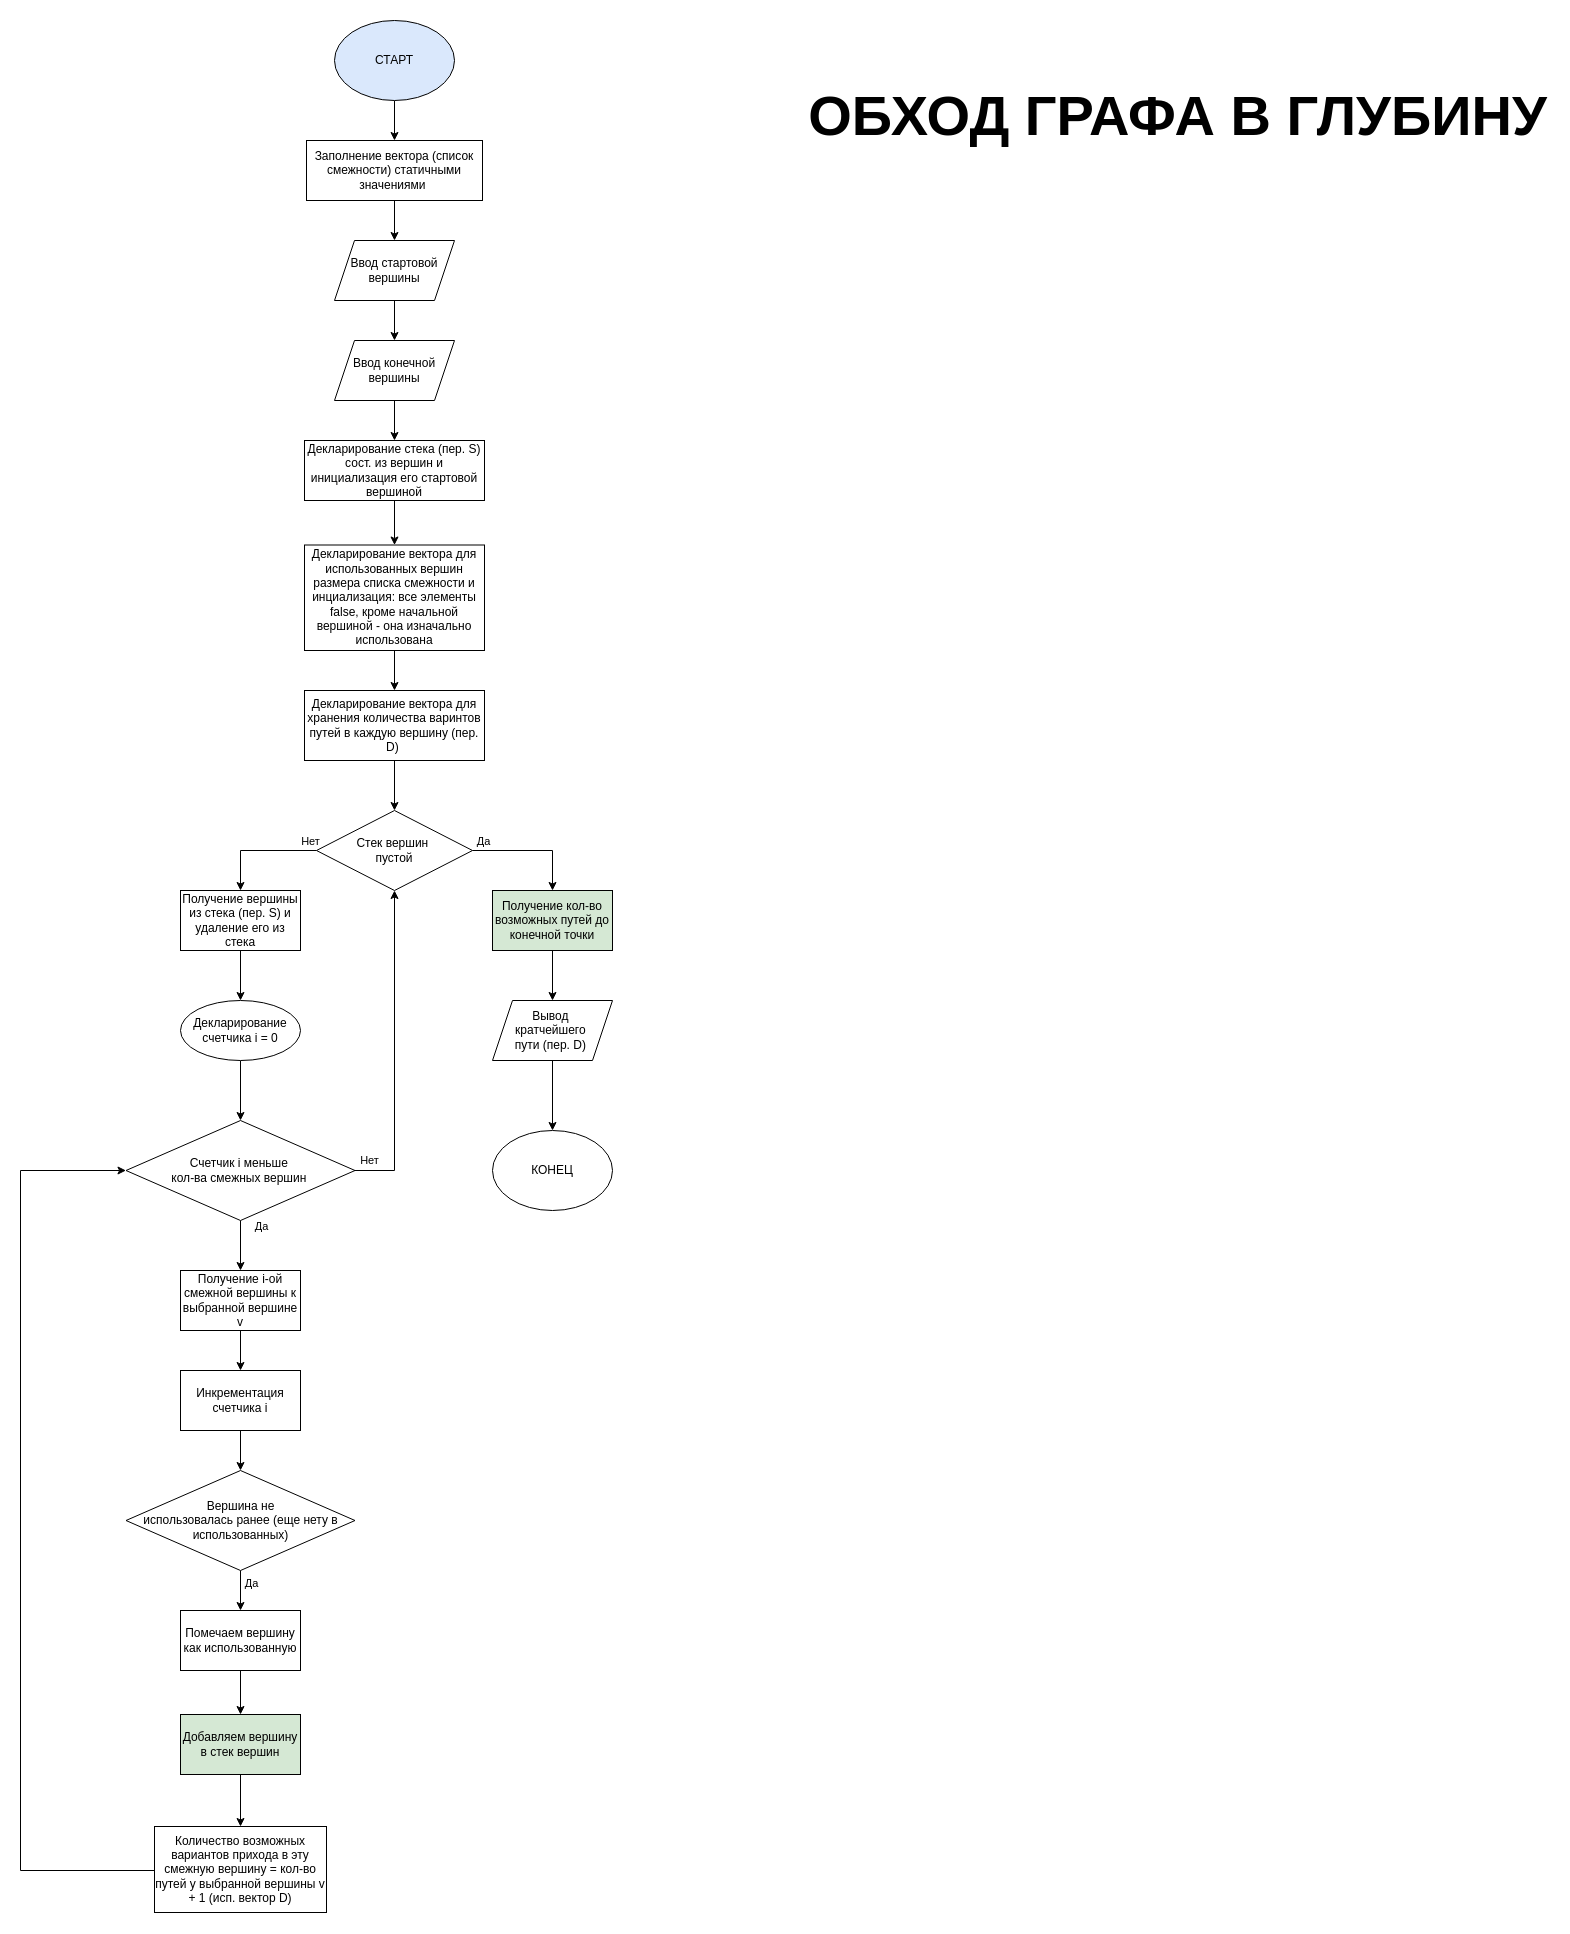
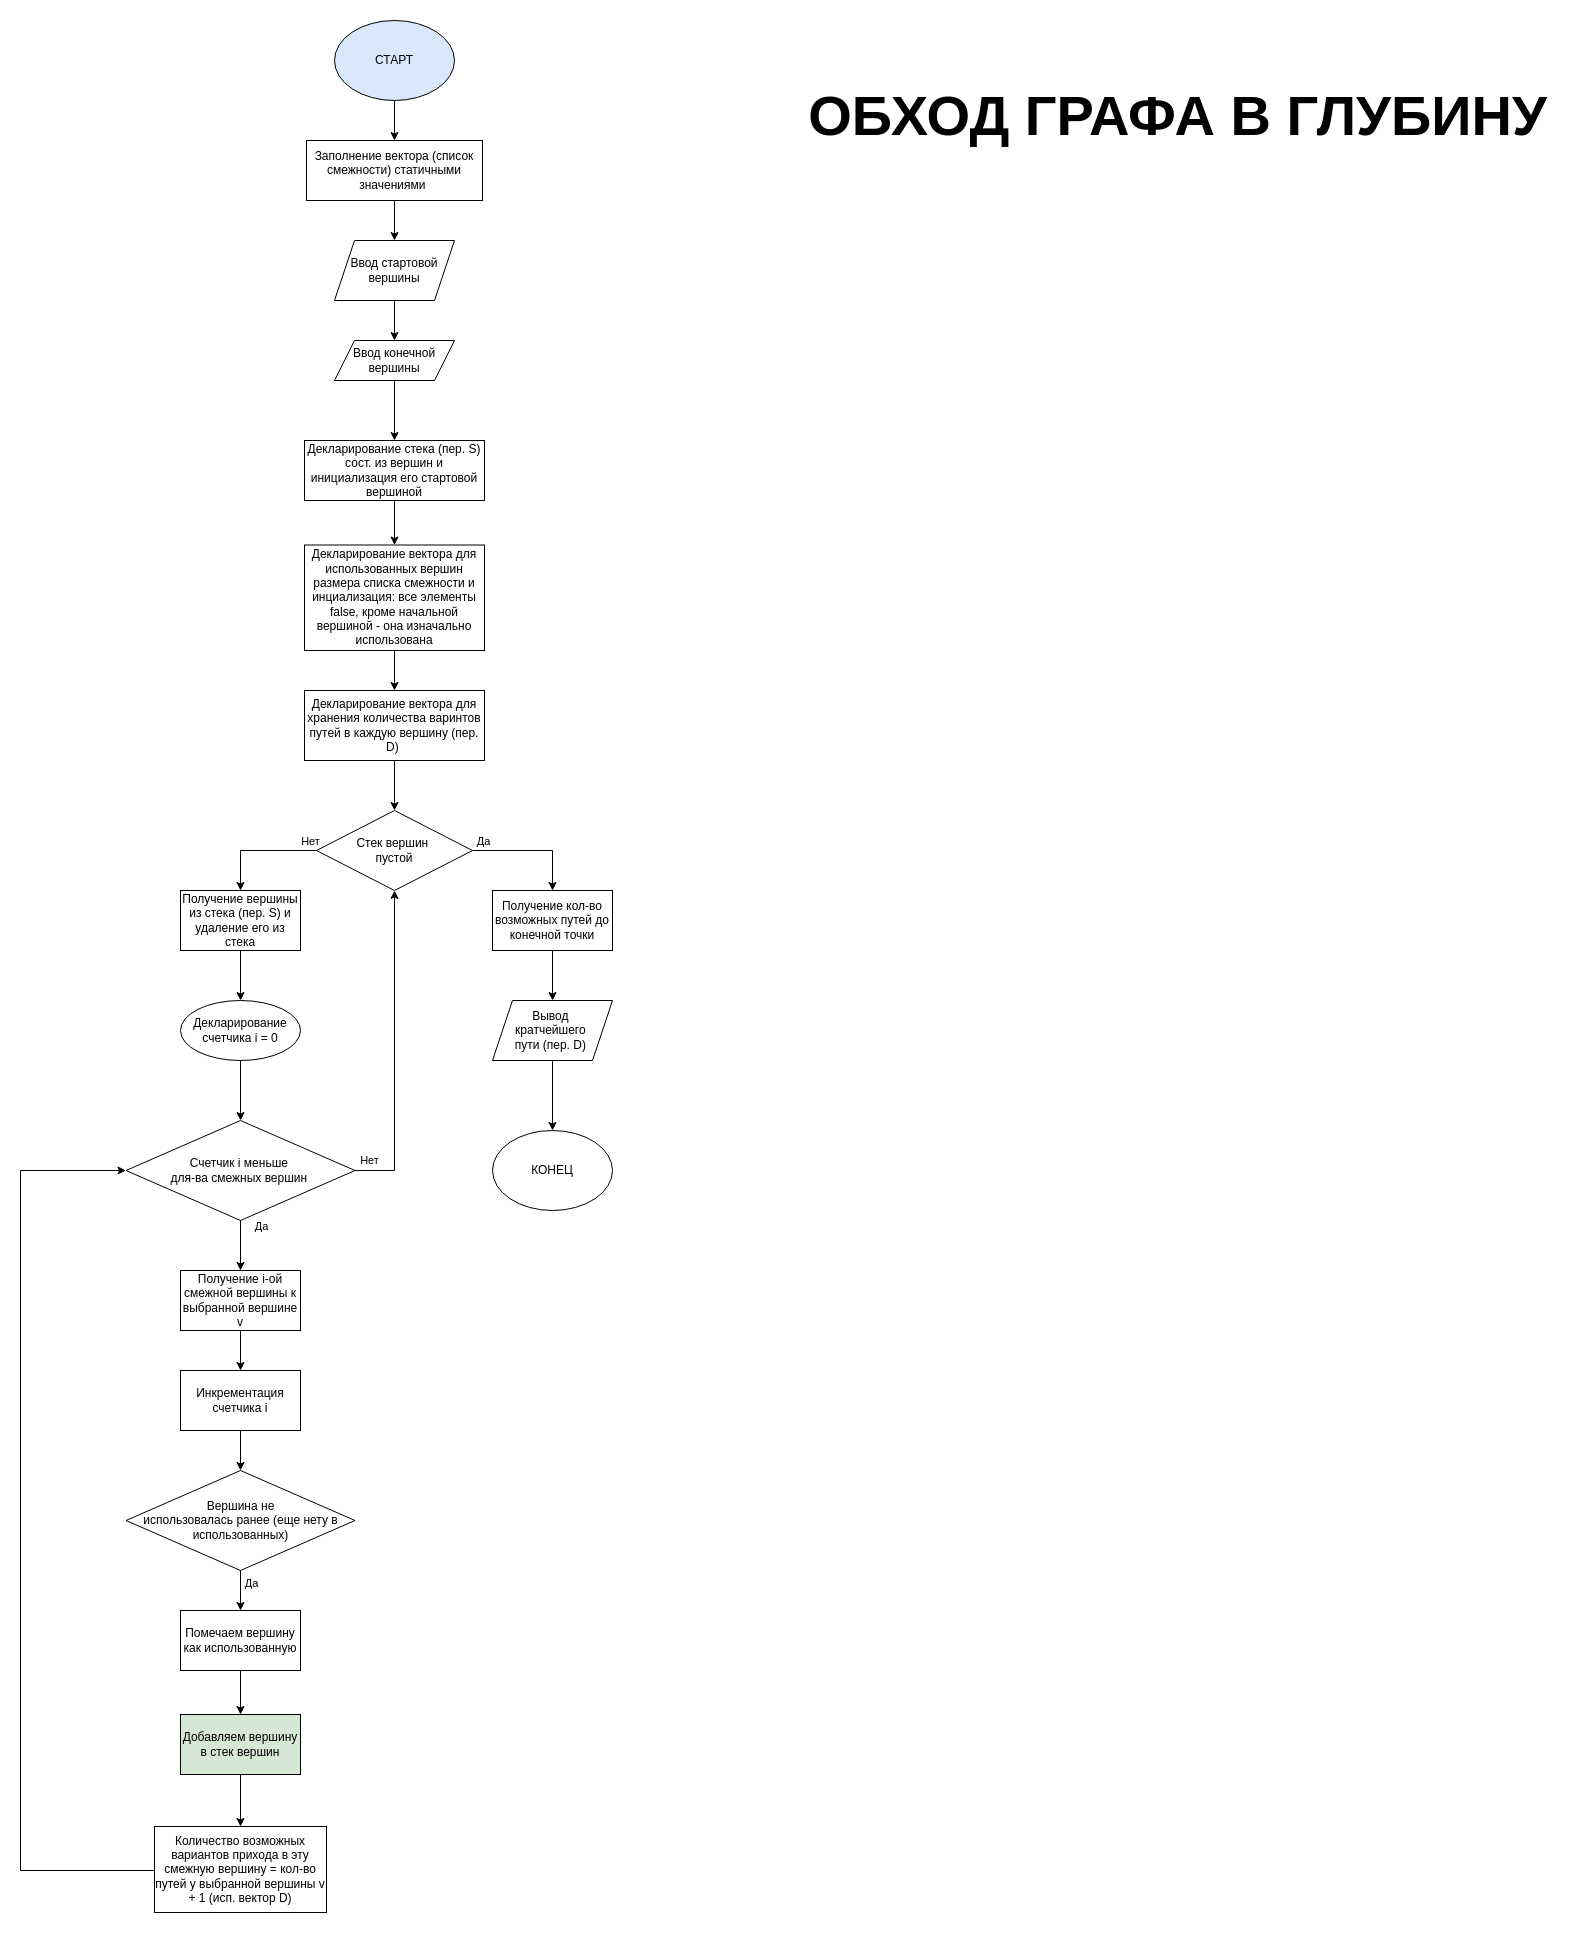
- <mxCell id="9" value="Ввод конечной вершины" style="shape=parallelogram;perimeter=parallelogramPerimeter;whiteSpace=wrap;html=1;fixedSize=1;" parent="1" vertex="1"><mxGeometry x="334" y="340" width="120" height="60" as="geometry" /></mxCell>
+ <mxCell id="9" value="Ввод конечной вершины" style="shape=parallelogram;perimeter=parallelogramPerimeter;whiteSpace=wrap;html=1;fixedSize=1;" parent="1" vertex="1"><mxGeometry x="334" y="340" width="120" height="40" as="geometry" /></mxCell>
- <mxCell id="46" value="Получение кол-во возможных путей до конечной точки" style="rounded=0;whiteSpace=wrap;html=1;fillColor=#d5e8d4;" parent="1" vertex="1"><mxGeometry x="492" y="890" width="120" height="60" as="geometry" /></mxCell>
+ <mxCell id="46" value="Получение кол-во возможных путей до конечной точки" style="rounded=0;whiteSpace=wrap;html=1;" parent="1" vertex="1"><mxGeometry x="492" y="890" width="120" height="60" as="geometry" /></mxCell>
- <mxCell id="27" value="Счетчик i меньше&amp;nbsp;&lt;div&gt;кол-ва смежных вершин&amp;nbsp;&lt;/div&gt;" style="rhombus;whiteSpace=wrap;html=1;" parent="1" vertex="1"><mxGeometry x="125.5" y="1120" width="229" height="100" as="geometry" /></mxCell>
+ <mxCell id="27" value="Счетчик i меньше&amp;nbsp;&lt;div&gt;для-ва смежных вершин&amp;nbsp;&lt;/div&gt;" style="rhombus;whiteSpace=wrap;html=1;" parent="1" vertex="1"><mxGeometry x="125.5" y="1120" width="229" height="100" as="geometry" /></mxCell>
